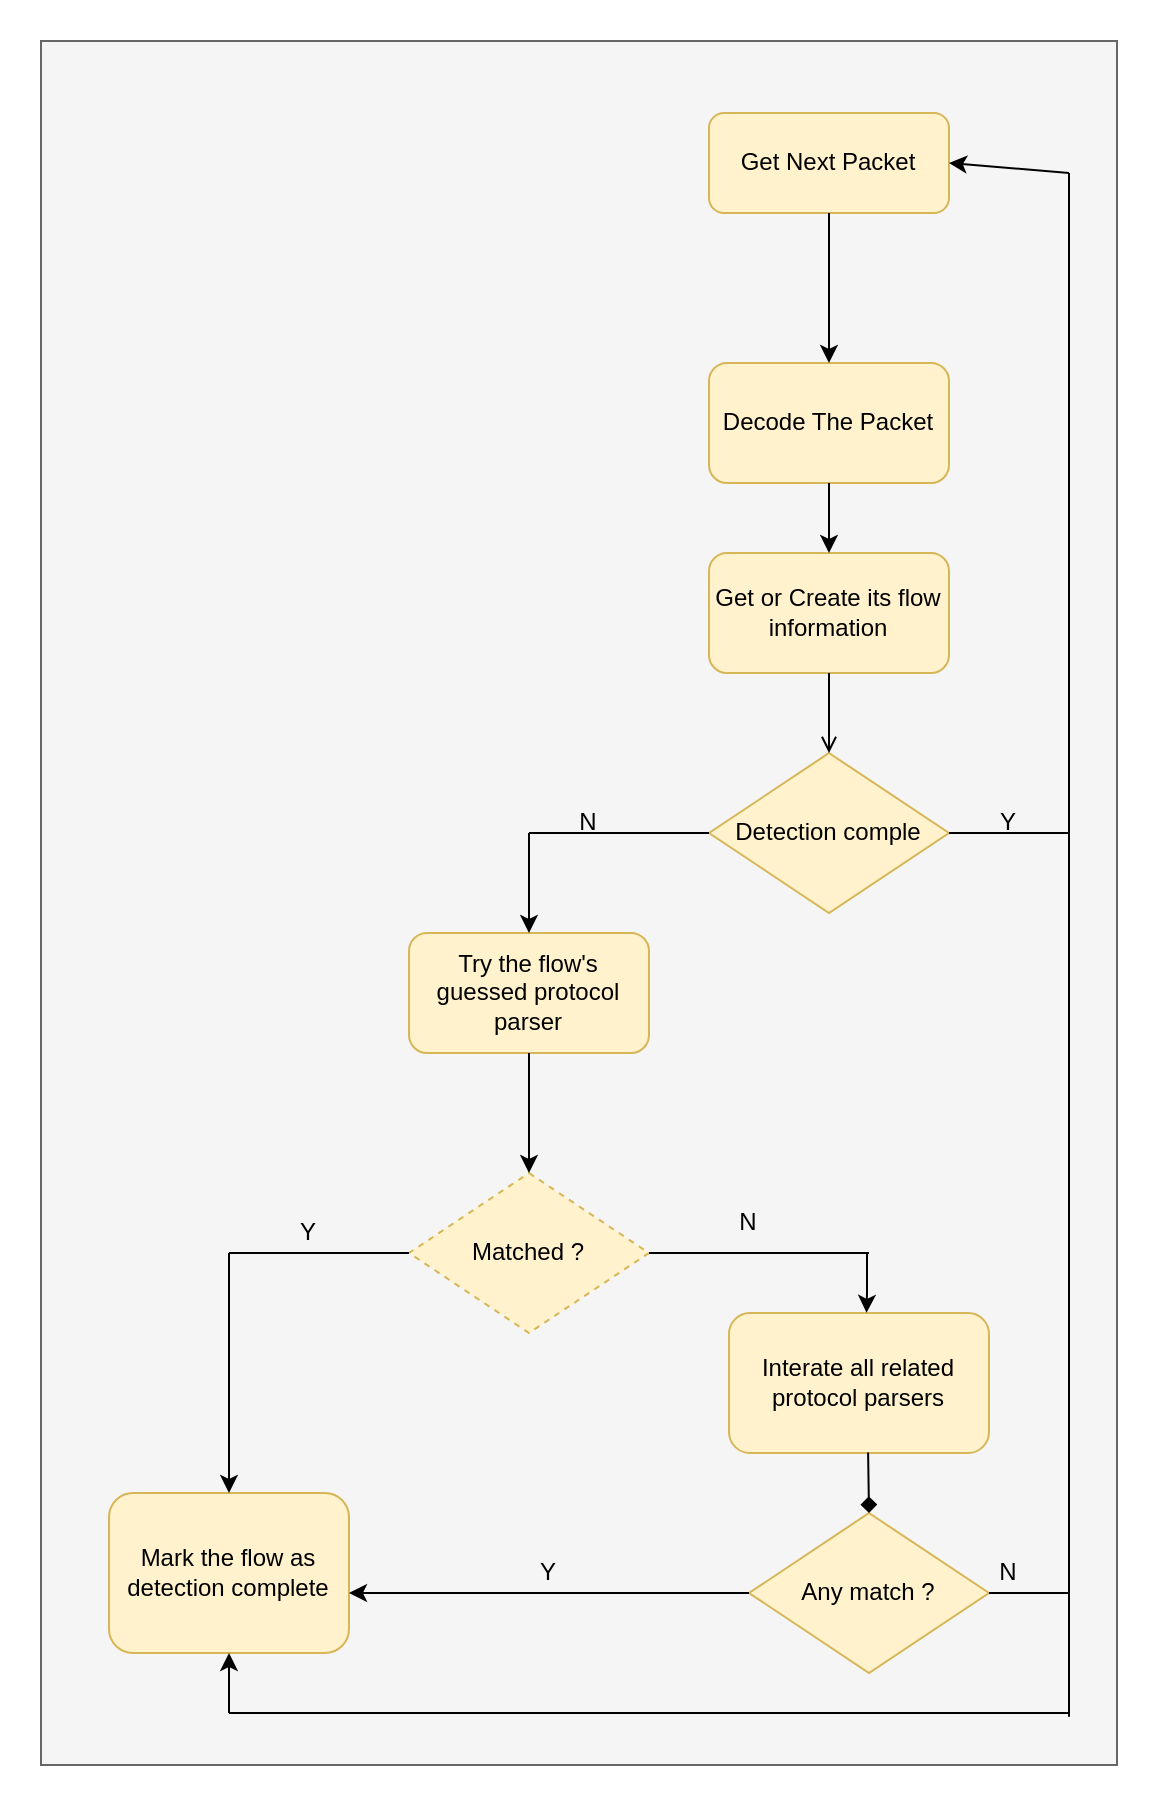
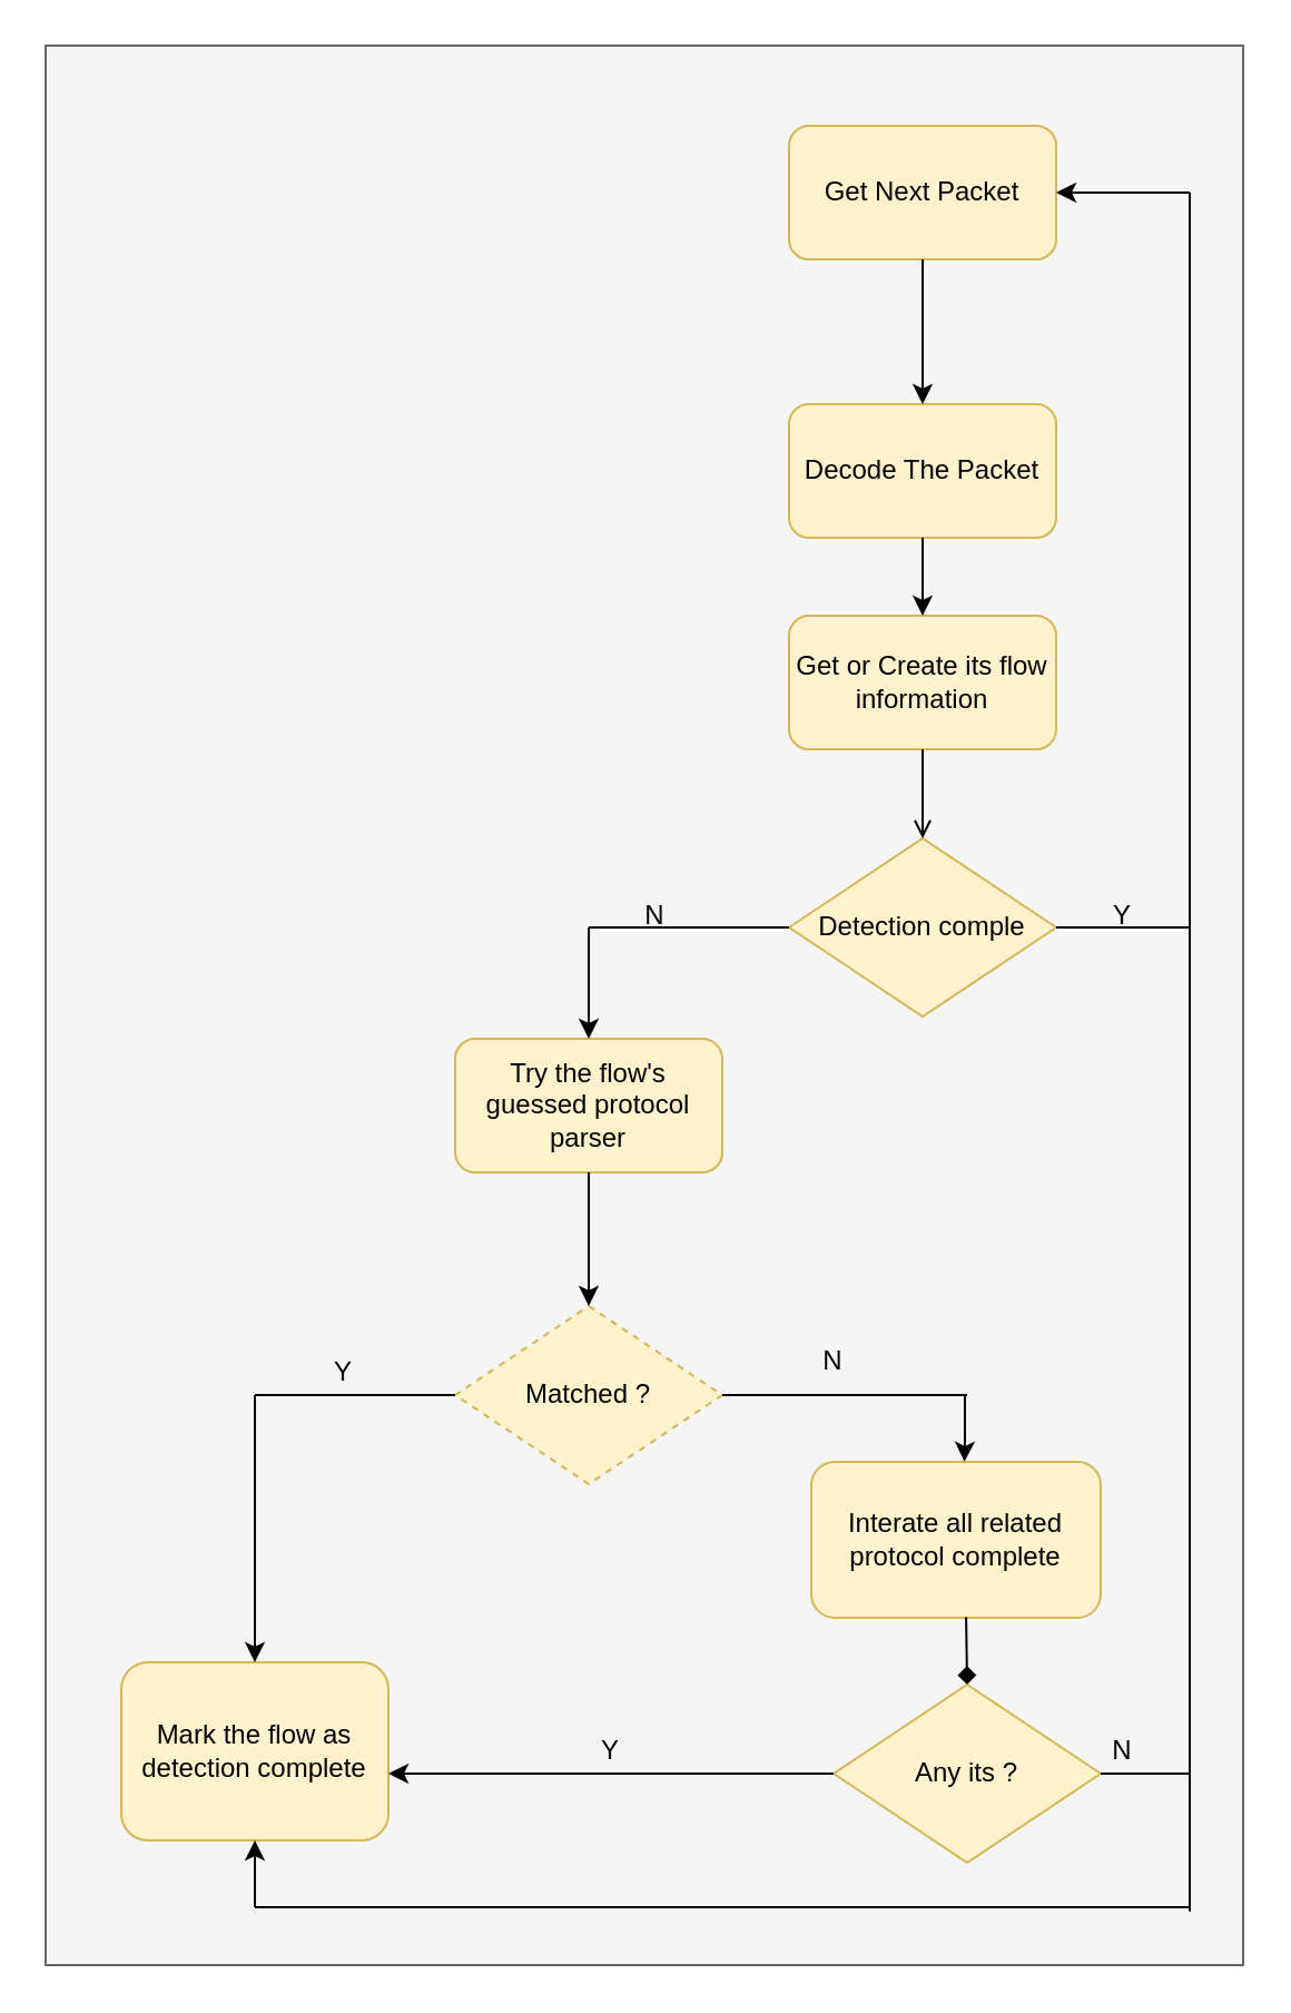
- <mxCell id="3" value="Get Next Packet" style="rounded=1;whiteSpace=wrap;html=1;fillColor=#fff2cc;strokeColor=#d6b656;" vertex="1" parent="1"><mxGeometry x="354" y="56" width="120" height="50" as="geometry" /></mxCell>
+ <mxCell id="3" value="Get Next Packet" style="rounded=1;whiteSpace=wrap;html=1;fillColor=#fff2cc;strokeColor=#d6b656;" vertex="1" parent="1"><mxGeometry x="354" y="56" width="120" height="60" as="geometry" /></mxCell>
- <mxCell id="9" value="Interate all related protocol parsers" style="rounded=1;whiteSpace=wrap;html=1;fillColor=#fff2cc;strokeColor=#d6b656;" vertex="1" parent="1"><mxGeometry x="364" y="656" width="130" height="70" as="geometry" /></mxCell>
+ <mxCell id="9" value="Interate all related protocol complete" style="rounded=1;whiteSpace=wrap;html=1;fillColor=#fff2cc;strokeColor=#d6b656;" vertex="1" parent="1"><mxGeometry x="364" y="656" width="130" height="70" as="geometry" /></mxCell>
- <mxCell id="10" value="Any match ?" style="rhombus;whiteSpace=wrap;html=1;fillColor=#fff2cc;strokeColor=#d6b656;" vertex="1" parent="1"><mxGeometry x="374" y="756" width="120" height="80" as="geometry" /></mxCell>
+ <mxCell id="10" value="Any its ?" style="rhombus;whiteSpace=wrap;html=1;fillColor=#fff2cc;strokeColor=#d6b656;" vertex="1" parent="1"><mxGeometry x="374" y="756" width="120" height="80" as="geometry" /></mxCell>
